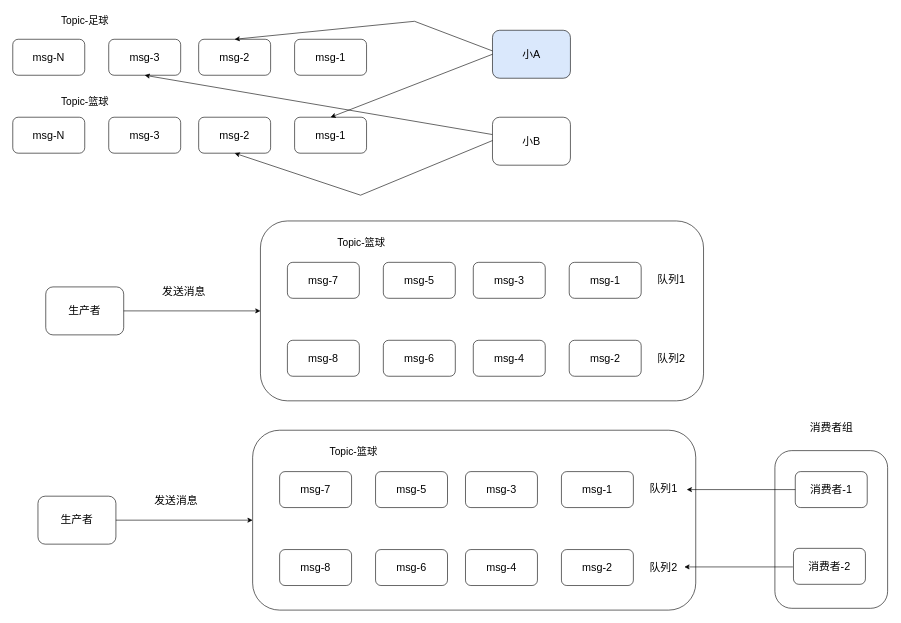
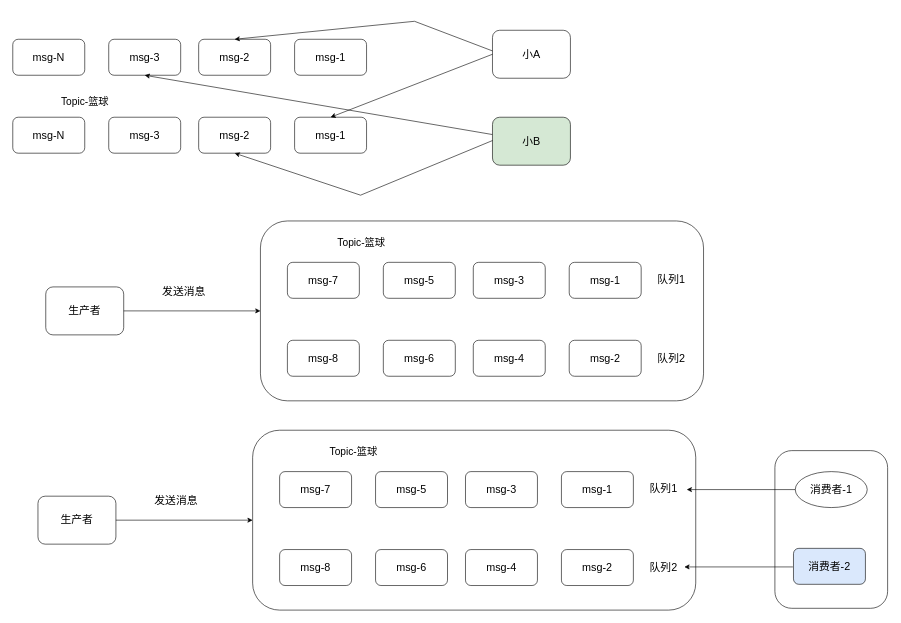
- <mxCell id="7" value="Topic-足球" style="text;html=1;align=center;verticalAlign=middle;resizable=0;points=[];autosize=1;strokeColor=none;fillColor=none;fontSize=17;" vertex="1" parent="1"><mxGeometry x="95" y="20" width="90" height="30" as="geometry" /></mxCell>
- <mxCell id="13" value="小A" style="rounded=1;whiteSpace=wrap;html=1;fontSize=18;fillColor=#dae8fc;" vertex="1" parent="1"><mxGeometry x="820" y="50" width="130" height="80" as="geometry" /></mxCell>
+ <mxCell id="13" value="小A" style="rounded=1;whiteSpace=wrap;html=1;fontSize=18;" vertex="1" parent="1"><mxGeometry x="820" y="50" width="130" height="80" as="geometry" /></mxCell>
- <mxCell id="15" value="小B" style="rounded=1;whiteSpace=wrap;html=1;fontSize=18;" vertex="1" parent="1"><mxGeometry x="820" y="195" width="130" height="80" as="geometry" /></mxCell>
+ <mxCell id="15" value="小B" style="rounded=1;whiteSpace=wrap;html=1;fontSize=18;fillColor=#d5e8d4;" vertex="1" parent="1"><mxGeometry x="820" y="195" width="130" height="80" as="geometry" /></mxCell>
- <mxCell id="51" value="消费者组" style="text;html=1;align=center;verticalAlign=middle;resizable=0;points=[];autosize=1;strokeColor=none;fillColor=none;fontSize=18;" vertex="1" parent="1"><mxGeometry x="1344" y="699" width="82" height="26" as="geometry" /></mxCell>
- <mxCell id="49" value="消费者-1" style="rounded=1;whiteSpace=wrap;html=1;fontSize=18;" vertex="1" parent="1"><mxGeometry x="1325" y="786" width="120" height="60" as="geometry" /></mxCell>
+ <mxCell id="49" value="消费者-1" style="ellipse;whiteSpace=wrap;html=1;fontSize=18;" vertex="1" parent="1"><mxGeometry x="1325" y="786" width="120" height="60" as="geometry" /></mxCell>
- <mxCell id="50" value="&lt;span&gt;消费者-2&lt;/span&gt;" style="rounded=1;whiteSpace=wrap;html=1;fontSize=18;" vertex="1" parent="1"><mxGeometry x="1322" y="914" width="120" height="60" as="geometry" /></mxCell>
+ <mxCell id="50" value="&lt;span&gt;消费者-2&lt;/span&gt;" style="rounded=1;whiteSpace=wrap;html=1;fontSize=18;fillColor=#dae8fc;" vertex="1" parent="1"><mxGeometry x="1322" y="914" width="120" height="60" as="geometry" /></mxCell>
